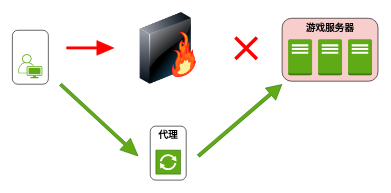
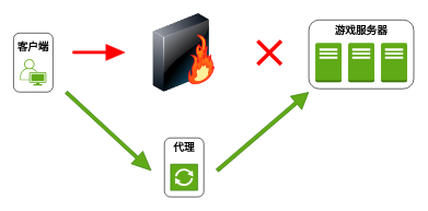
- <mxCell id="17" value="游戏服务器" style="rounded=1;whiteSpace=wrap;html=1;fontSize=16;verticalAlign=top;fontStyle=1;container=0;fillColor=#f8cecc;" parent="16" vertex="1"><mxGeometry width="160" height="105" as="geometry" /></mxCell>
+ <mxCell id="17" value="游戏服务器" style="rounded=1;whiteSpace=wrap;html=1;fontSize=16;verticalAlign=top;fontStyle=1;container=0;" parent="16" vertex="1"><mxGeometry width="160" height="105" as="geometry" /></mxCell>
+ <mxCell id="15" value="客户端" style="text;html=1;strokeColor=none;fillColor=none;align=center;verticalAlign=middle;whiteSpace=wrap;rounded=0;fontSize=16;fontStyle=1;container=0;" parent="12" vertex="1"><mxGeometry y="5" width="60" height="30" as="geometry" /></mxCell>
